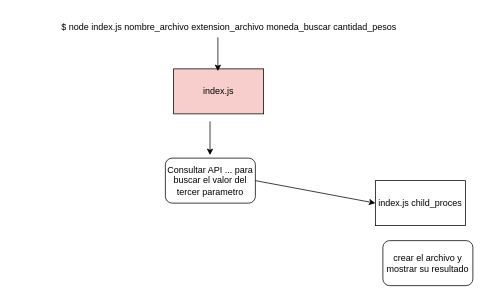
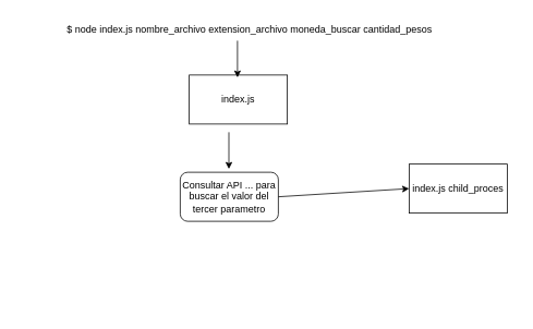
- <mxCell id="2" value="index.js" style="rounded=0;whiteSpace=wrap;html=1;fillColor=#f8cecc;" vertex="1" parent="1"><mxGeometry x="231" y="91" width="120" height="60" as="geometry" /></mxCell>
+ <mxCell id="2" value="index.js" style="rounded=0;whiteSpace=wrap;html=1;" vertex="1" parent="1"><mxGeometry x="231" y="91" width="120" height="60" as="geometry" /></mxCell>
- <mxCell id="7" value="index.js child_proces" style="rounded=0;whiteSpace=wrap;html=1;" vertex="1" parent="1"><mxGeometry x="500" y="240" width="120" height="60" as="geometry" /></mxCell>
+ <mxCell id="7" value="index.js child_proces" style="rounded=0;whiteSpace=wrap;html=1;" vertex="1" parent="1"><mxGeometry x="500" y="200" width="120" height="60" as="geometry" /></mxCell>
- <mxCell id="9" value="crear el archivo y mostrar su resultado" style="rounded=1;whiteSpace=wrap;html=1;" vertex="1" parent="1"><mxGeometry x="510" y="320" width="120" height="60" as="geometry" /></mxCell>
